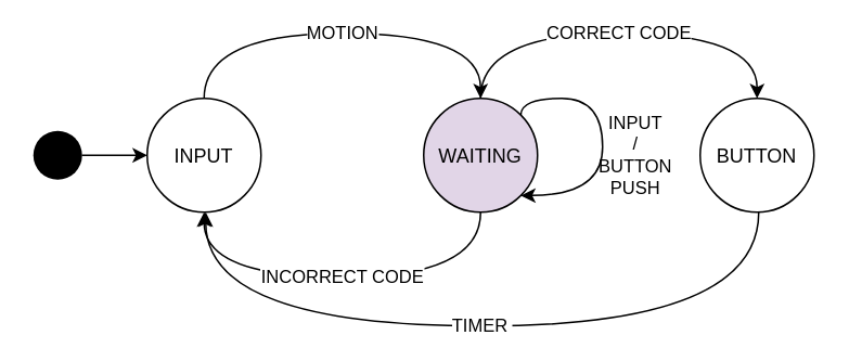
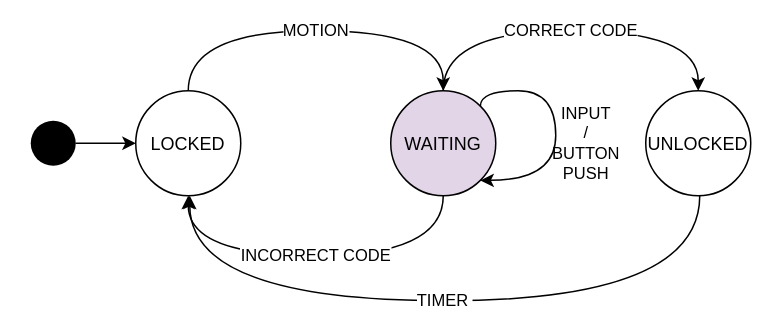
- <mxCell id="5" value="INPUT" style="ellipse;fillColor=#ffffff;strokeColor=#000000;" vertex="1" parent="1"><mxGeometry x="90" y="60" width="70" height="70" as="geometry" /></mxCell>
+ <mxCell id="5" value="LOCKED" style="ellipse;fillColor=#ffffff;strokeColor=#000000;" vertex="1" parent="1"><mxGeometry x="90" y="60" width="70" height="70" as="geometry" /></mxCell>
- <mxCell id="10" value="BUTTON" style="ellipse;fillColor=#ffffff;strokeColor=#000000;" vertex="1" parent="1"><mxGeometry x="430" y="60" width="70" height="70" as="geometry" /></mxCell>
+ <mxCell id="10" value="UNLOCKED" style="ellipse;fillColor=#ffffff;strokeColor=#000000;" vertex="1" parent="1"><mxGeometry x="430" y="60" width="70" height="70" as="geometry" /></mxCell>
